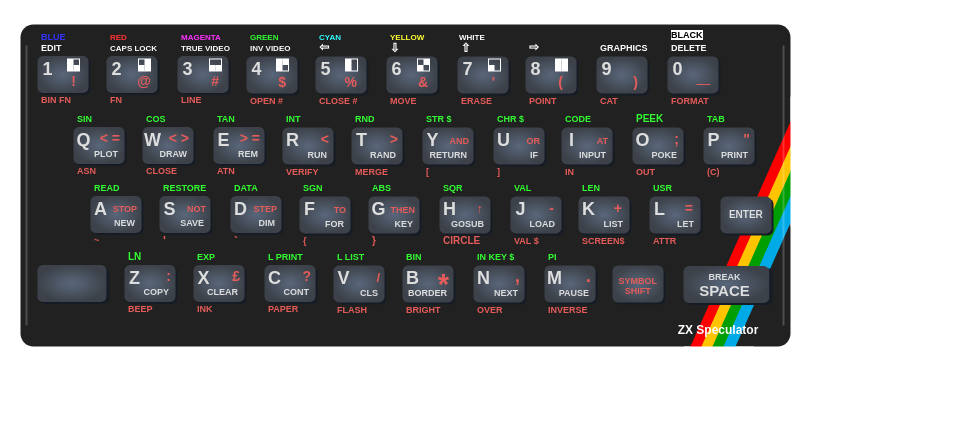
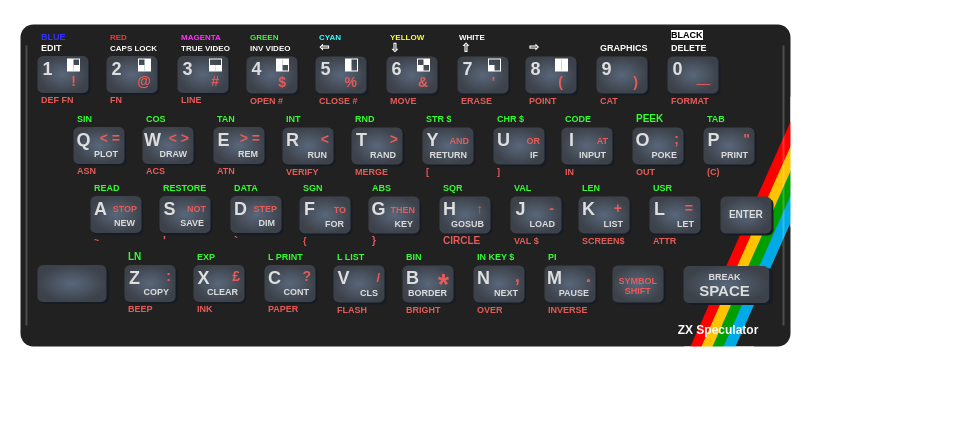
- <mxCell id="296" value="&lt;h1&gt;&lt;font style=&quot;font-size: 9px;&quot;&gt;BIN FN&lt;/font&gt;&lt;/h1&gt;" style="text;html=1;strokeColor=none;fillColor=none;align=left;verticalAlign=middle;whiteSpace=wrap;rounded=0;fontColor=#E65C5A;" parent="289" vertex="1"><mxGeometry x="2" y="56.5" width="38" as="geometry" /></mxCell>
+ <mxCell id="296" value="&lt;h1&gt;&lt;font style=&quot;font-size: 9px;&quot;&gt;DEF FN&lt;/font&gt;&lt;/h1&gt;" style="text;html=1;strokeColor=none;fillColor=none;align=left;verticalAlign=middle;whiteSpace=wrap;rounded=0;fontColor=#E65C5A;" parent="289" vertex="1"><mxGeometry x="2" y="56.5" width="38" as="geometry" /></mxCell>
- <mxCell id="224" value="&lt;h1&gt;&lt;font style=&quot;font-size: 9px;&quot;&gt;CLOSE&lt;/font&gt;&lt;/h1&gt;" style="text;html=1;strokeColor=none;fillColor=none;align=left;verticalAlign=middle;whiteSpace=wrap;rounded=0;fontColor=#E65C5A;" parent="217" vertex="1"><mxGeometry x="2" y="56.5" width="38" as="geometry" /></mxCell>
+ <mxCell id="224" value="&lt;h1&gt;&lt;font style=&quot;font-size: 9px;&quot;&gt;ACS&lt;/font&gt;&lt;/h1&gt;" style="text;html=1;strokeColor=none;fillColor=none;align=left;verticalAlign=middle;whiteSpace=wrap;rounded=0;fontColor=#E65C5A;" parent="217" vertex="1"><mxGeometry x="2" y="56.5" width="38" as="geometry" /></mxCell>
